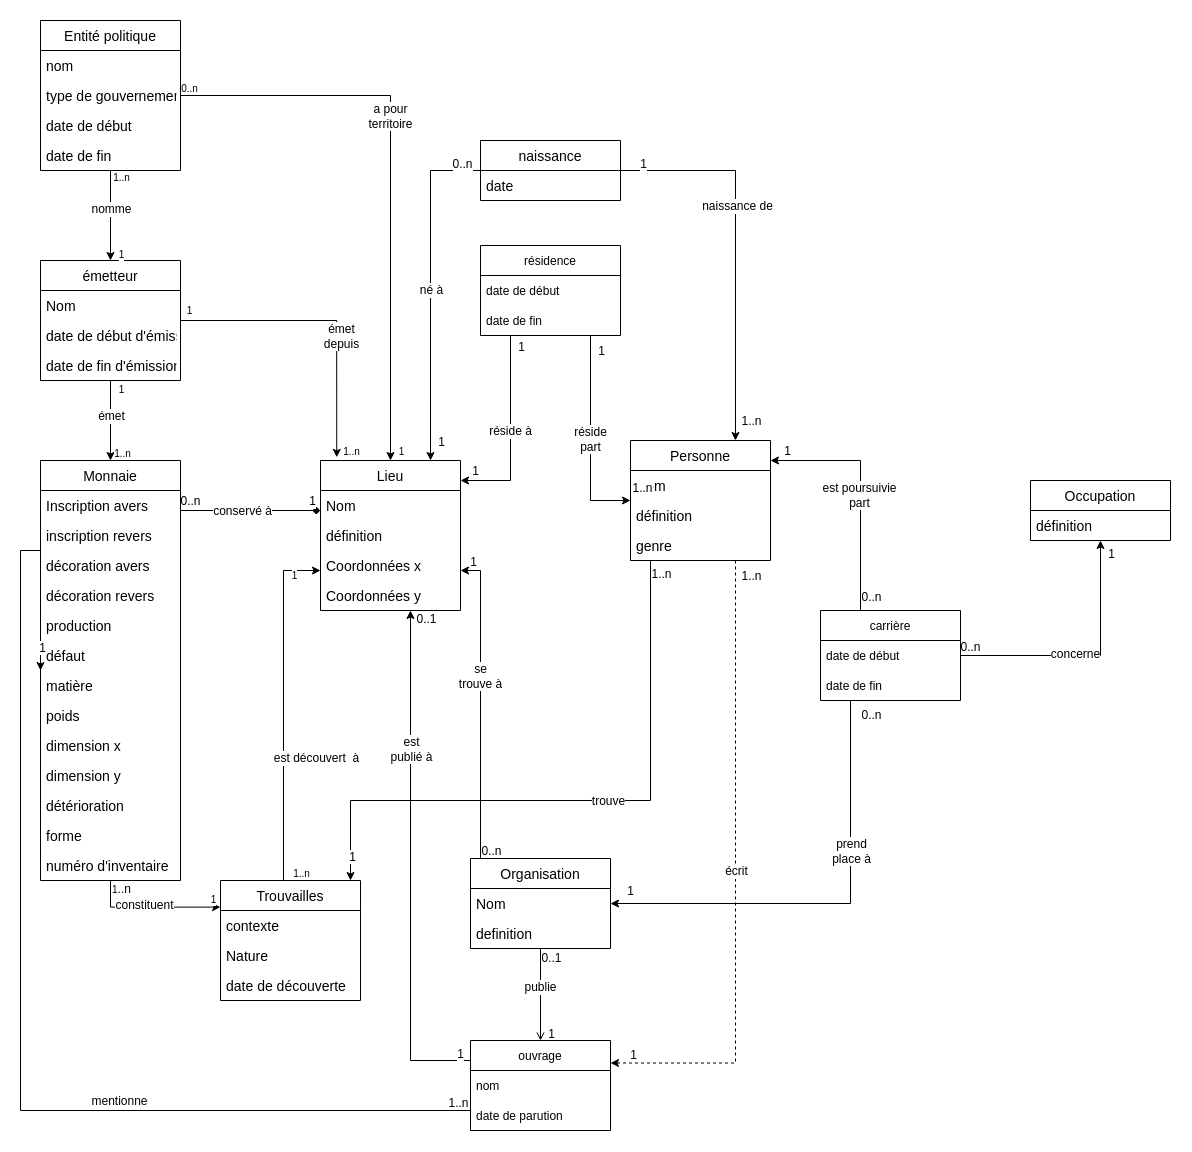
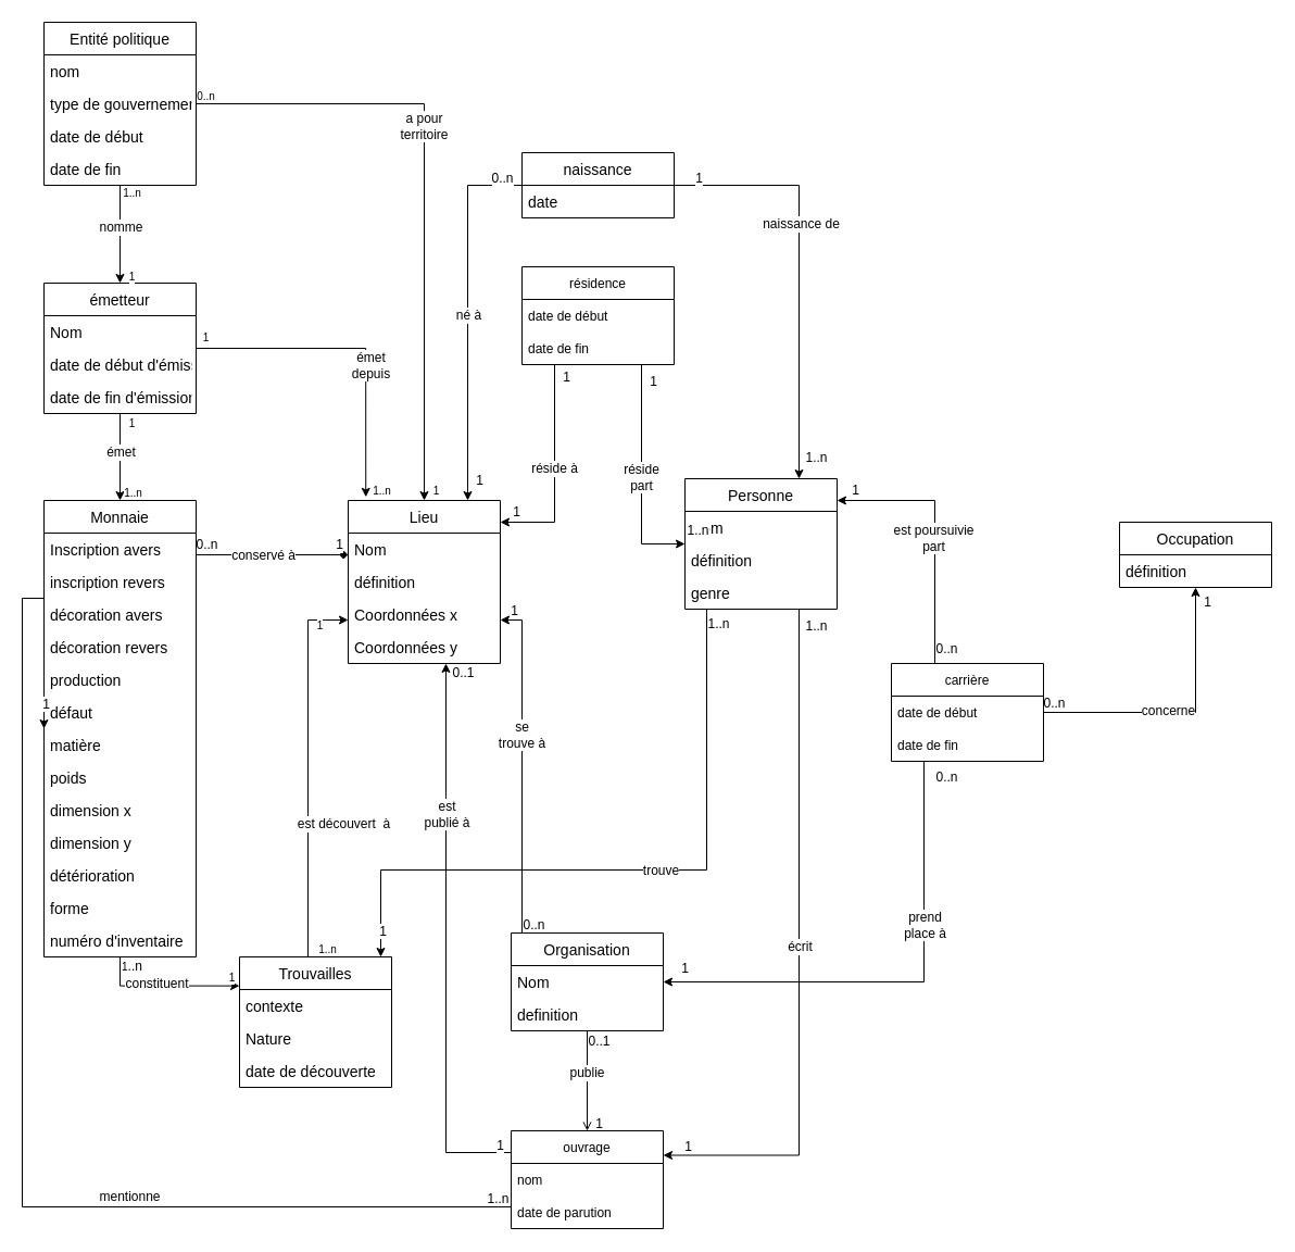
- <mxCell id="19" style="edgeStyle=orthogonalEdgeStyle;rounded=0;orthogonalLoop=1;jettySize=auto;html=1;entryX=1;entryY=0.25;entryDx=0;entryDy=0;fontSize=12;exitX=0.75;exitY=1;exitDx=0;exitDy=0;dashed=1;" parent="1" source="23" target="105" edge="1"><mxGeometry relative="1" as="geometry"><mxPoint x="660" y="580" as="sourcePoint" /></mxGeometry></mxCell>
+ <mxCell id="19" style="edgeStyle=orthogonalEdgeStyle;rounded=0;orthogonalLoop=1;jettySize=auto;html=1;entryX=1;entryY=0.25;entryDx=0;entryDy=0;fontSize=12;exitX=0.75;exitY=1;exitDx=0;exitDy=0;" parent="1" source="23" target="105" edge="1"><mxGeometry relative="1" as="geometry"><mxPoint x="660" y="580" as="sourcePoint" /></mxGeometry></mxCell>
